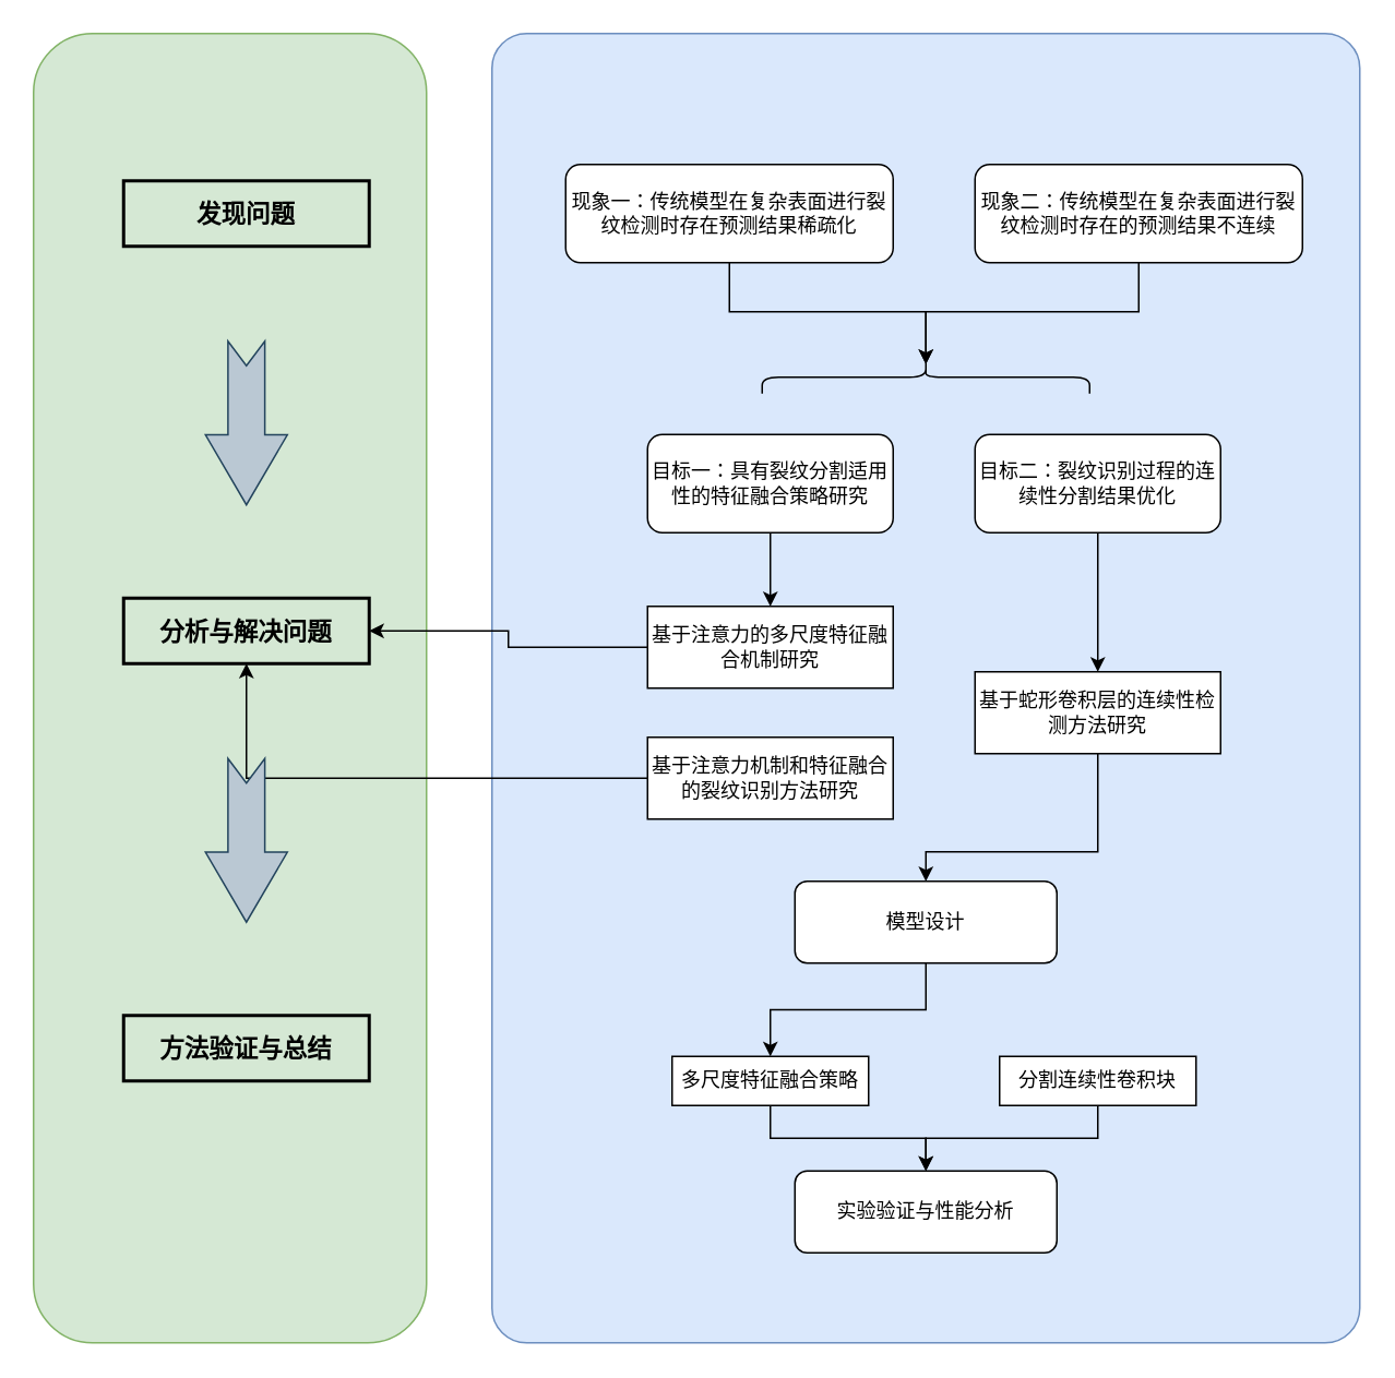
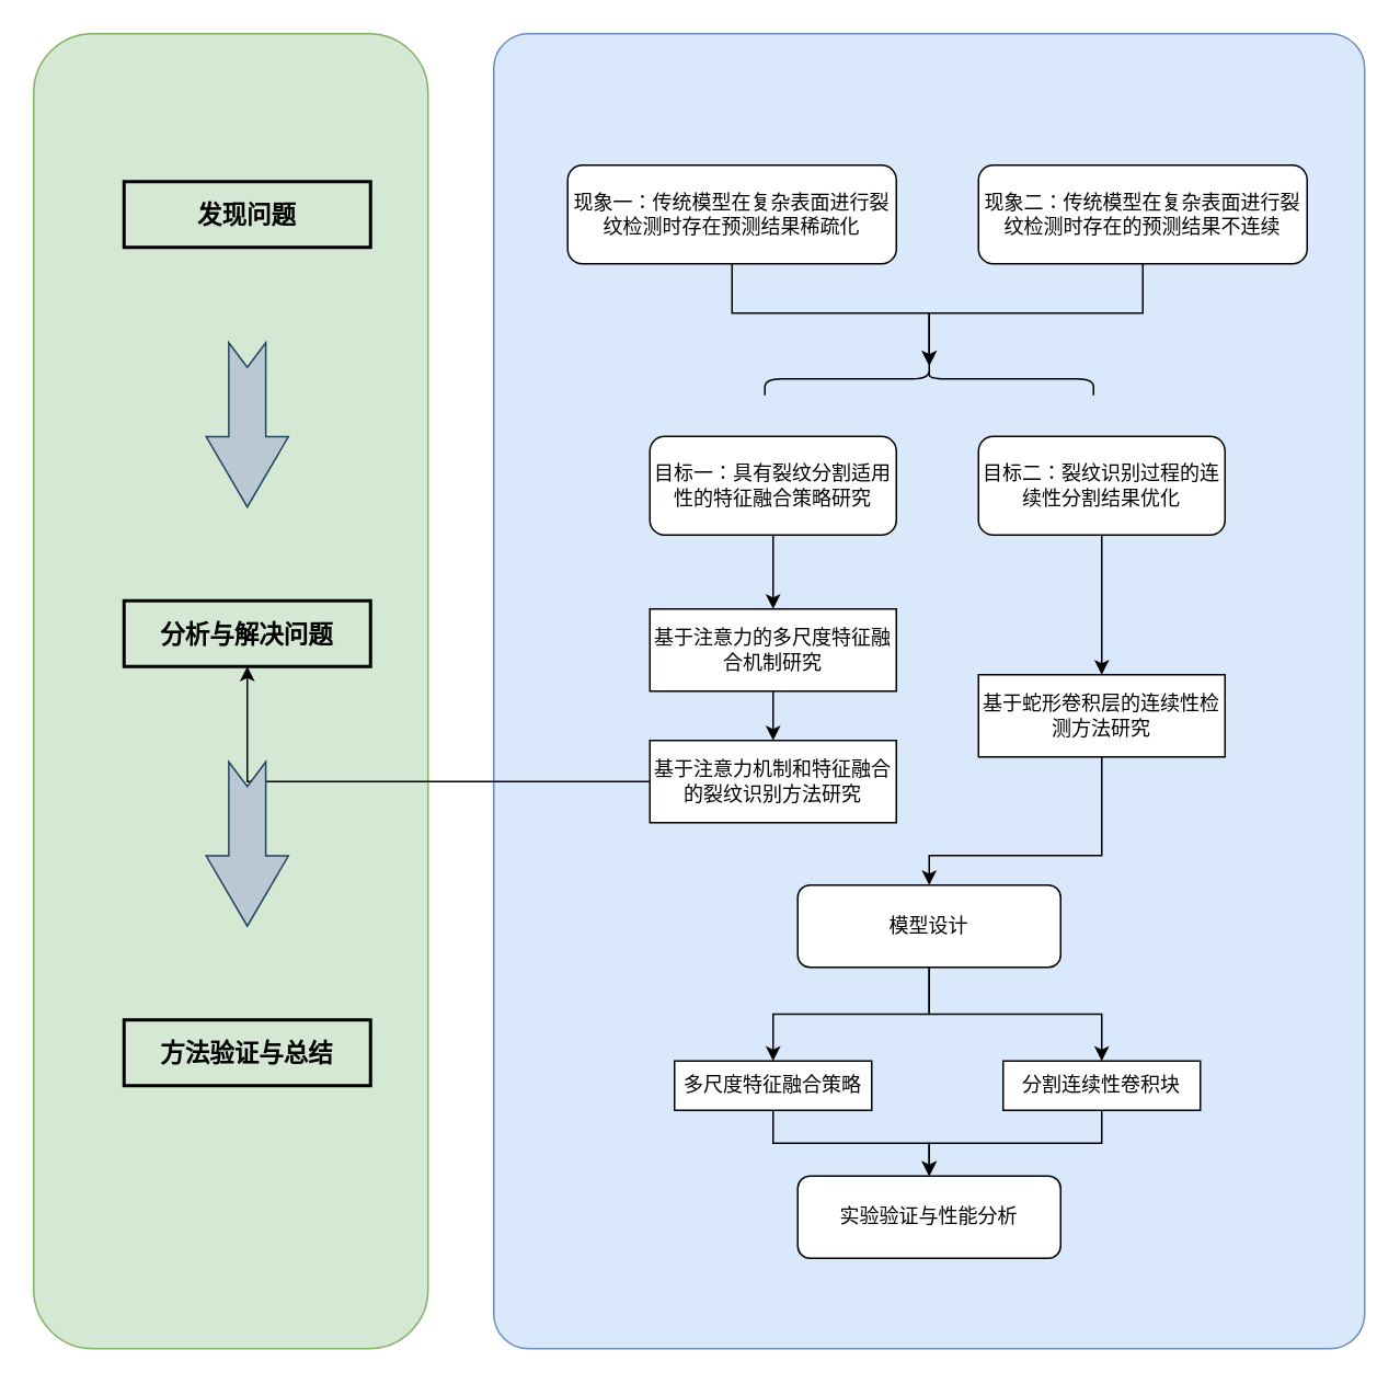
- <mxCell id="15" value="" style="edgeStyle=orthogonalEdgeStyle;rounded=0;orthogonalLoop=1;jettySize=auto;html=1;" edge="1" parent="1" source="16" target="5"><mxGeometry relative="1" as="geometry" /></mxCell>
+ <mxCell id="15" value="" style="edgeStyle=orthogonalEdgeStyle;rounded=0;orthogonalLoop=1;jettySize=auto;html=1;" edge="1" parent="1" source="16" target="18"><mxGeometry relative="1" as="geometry" /></mxCell>
+ <mxCell id="29" style="edgeStyle=orthogonalEdgeStyle;rounded=0;orthogonalLoop=1;jettySize=auto;html=1;" edge="1" parent="1" source="30" target="14"><mxGeometry relative="1" as="geometry" /></mxCell>
